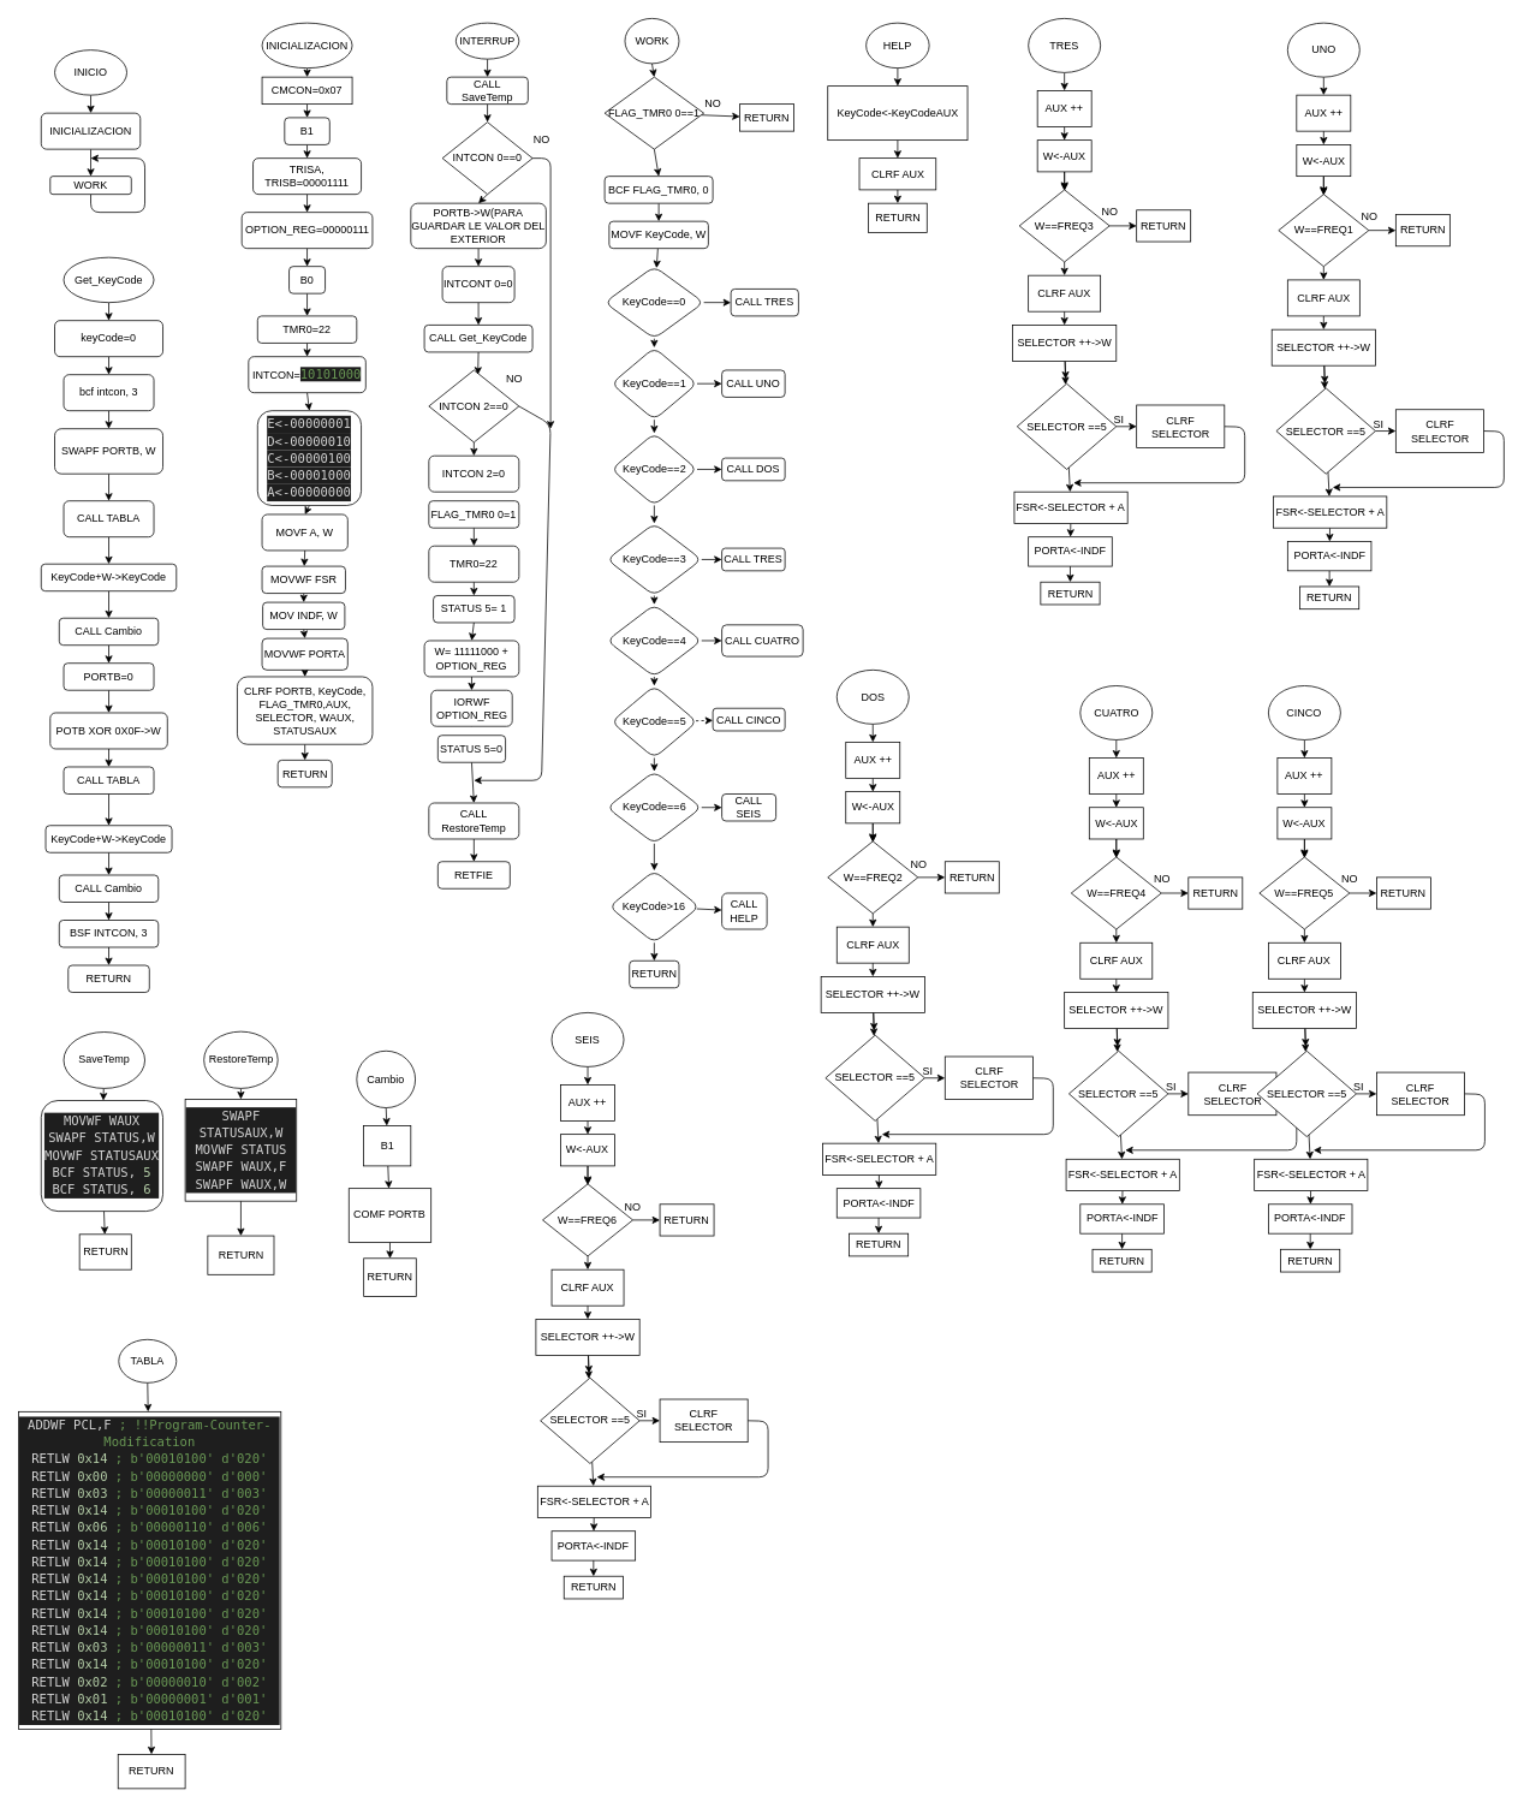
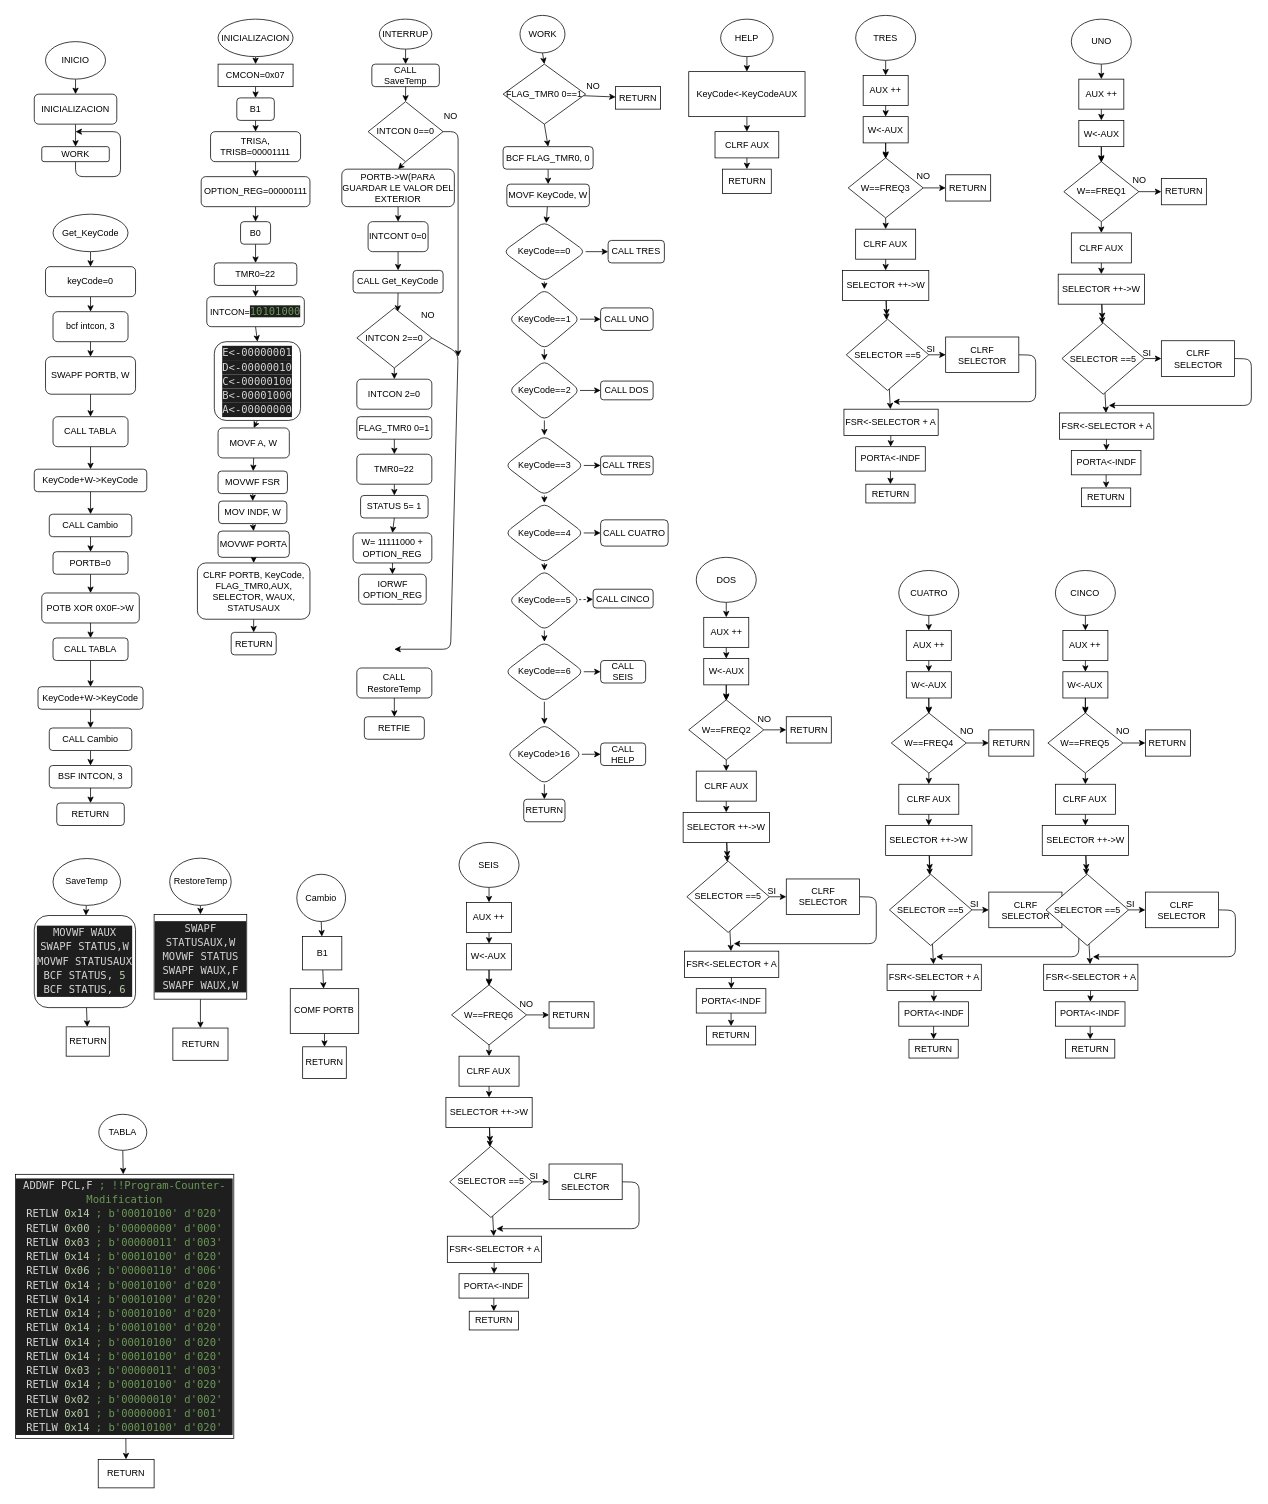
- <mxCell id="92" value="STATUS 5=0" style="rounded=1;whiteSpace=wrap;html=1;" parent="1" vertex="1"><mxGeometry x="485" y="815" width="75" height="30" as="geometry" /></mxCell>
- <mxCell id="86" style="edgeStyle=none;html=1;entryX=0.5;entryY=0;entryDx=0;entryDy=0;exitX=0.5;exitY=1;exitDx=0;exitDy=0;" parent="1" source="92" target="30" edge="1"><mxGeometry relative="1" as="geometry"><mxPoint x="510" y="855" as="sourcePoint" /></mxGeometry></mxCell>
- <mxCell id="139" value="CALL HELP" style="whiteSpace=wrap;html=1;rounded=1;" parent="1" vertex="1"><mxGeometry x="800" y="990" width="50" height="40" as="geometry" /></mxCell>
+ <mxCell id="139" value="CALL HELP" style="whiteSpace=wrap;html=1;rounded=1;" parent="1" vertex="1"><mxGeometry x="800" y="990" width="60" height="30" as="geometry" /></mxCell>
